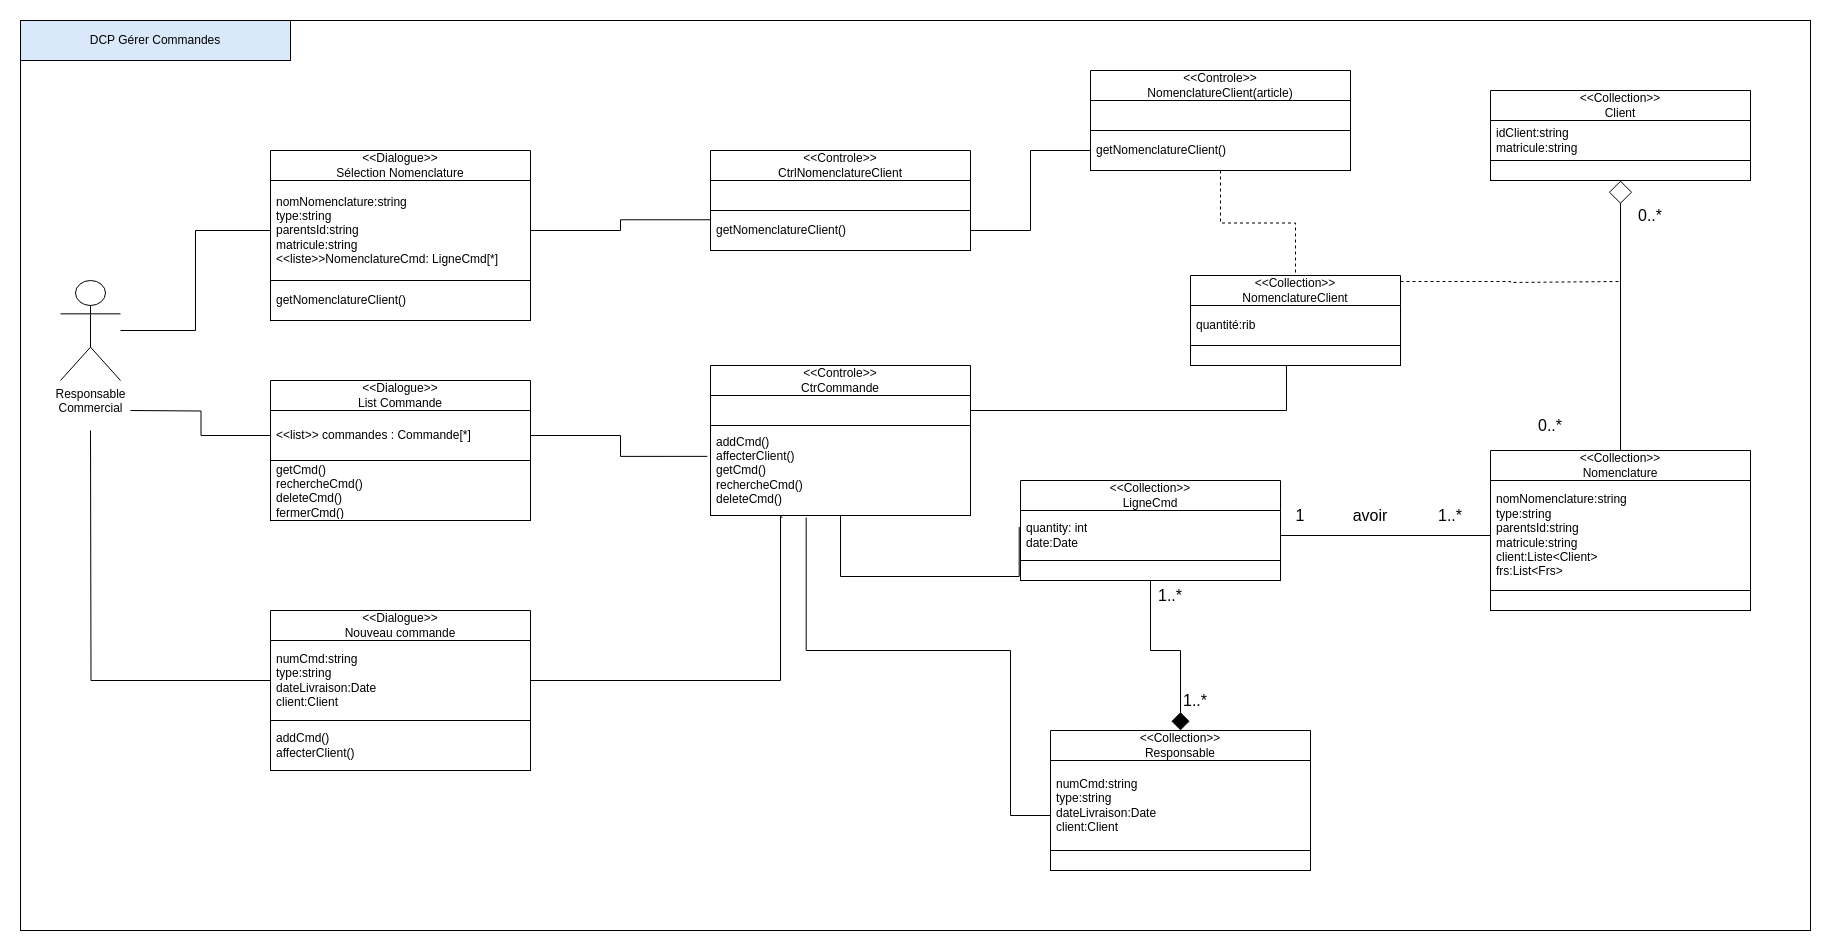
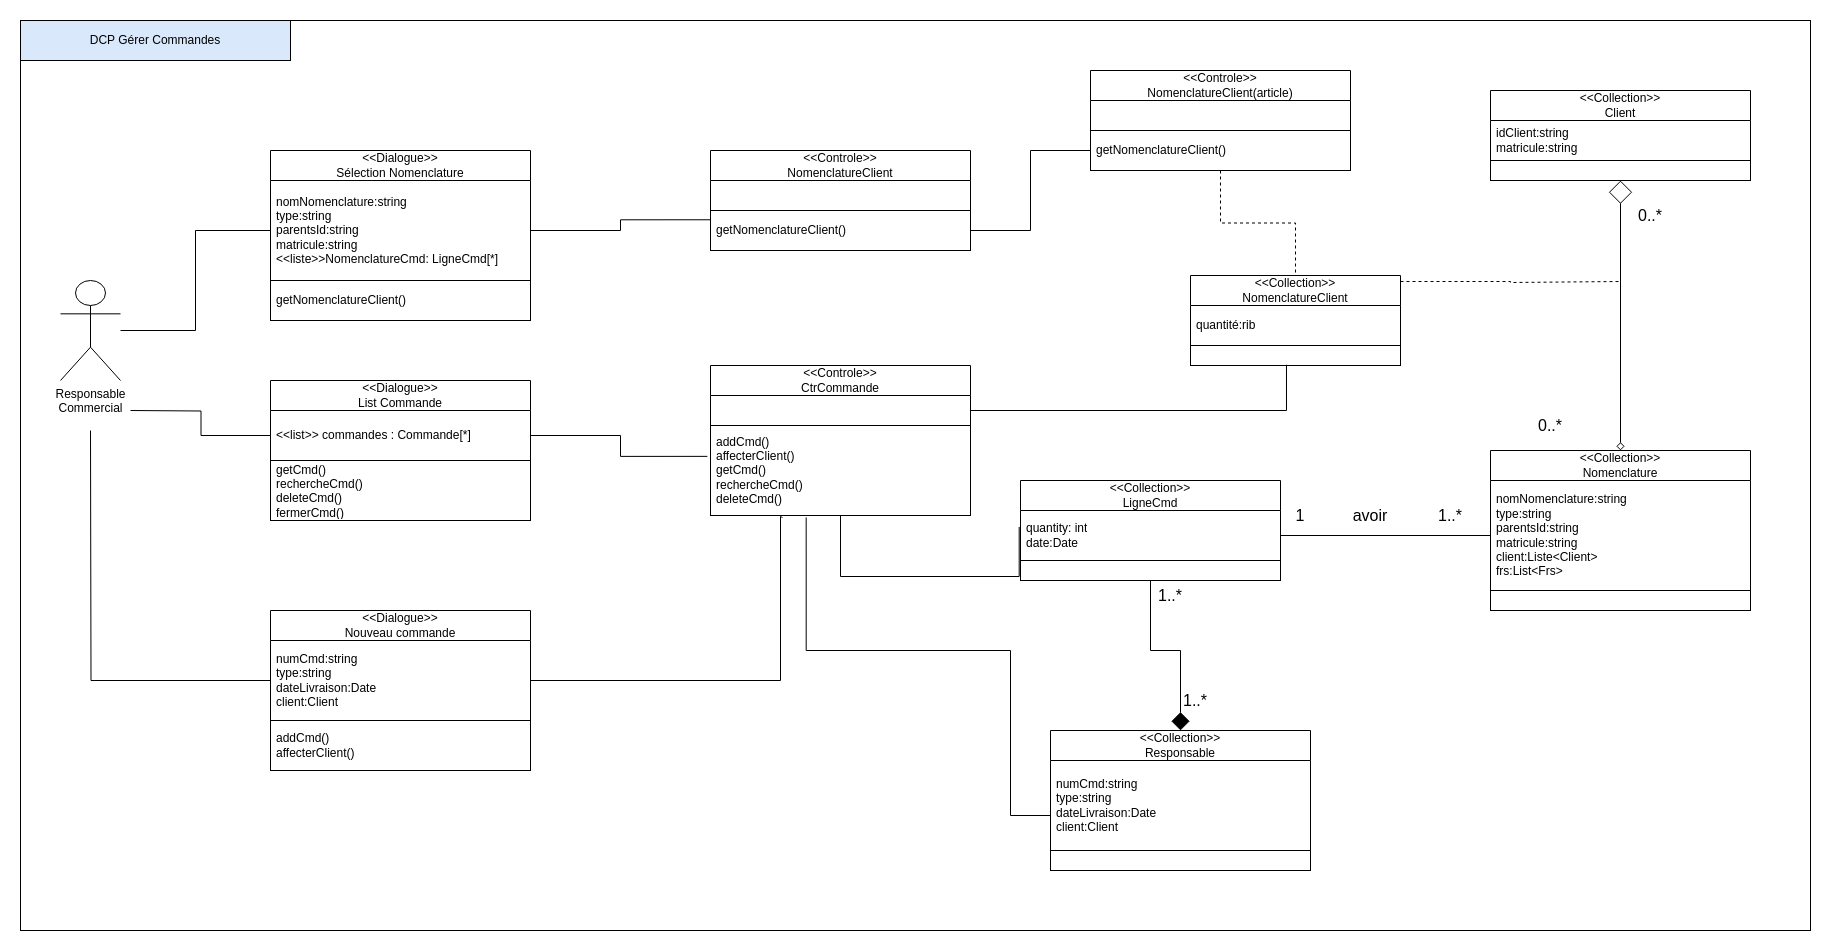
- <mxCell id="112" value="&amp;lt;&amp;lt;Controle&amp;gt;&amp;gt;&lt;br&gt;CtrlNomenclatureClient" style="swimlane;fontStyle=0;childLayout=stackLayout;horizontal=1;startSize=30;horizontalStack=0;resizeParent=1;resizeParentMax=0;resizeLast=0;collapsible=1;marginBottom=0;whiteSpace=wrap;html=1;strokeColor=default;" vertex="1" parent="1"><mxGeometry x="710" y="150" width="260" height="100" as="geometry" /></mxCell>
+ <mxCell id="112" value="&amp;lt;&amp;lt;Controle&amp;gt;&amp;gt;&lt;br&gt;NomenclatureClient" style="swimlane;fontStyle=0;childLayout=stackLayout;horizontal=1;startSize=30;horizontalStack=0;resizeParent=1;resizeParentMax=0;resizeLast=0;collapsible=1;marginBottom=0;whiteSpace=wrap;html=1;strokeColor=default;" vertex="1" parent="1"><mxGeometry x="710" y="150" width="260" height="100" as="geometry" /></mxCell>
- <mxCell id="128" style="edgeStyle=orthogonalEdgeStyle;rounded=0;orthogonalLoop=1;jettySize=auto;html=1;endArrow=none;endFill=0;startArrow=diamond;startFill=0;startSize=21;" edge="1" parent="1" source="129" target="120"><mxGeometry relative="1" as="geometry" /></mxCell>
+ <mxCell id="128" style="edgeStyle=orthogonalEdgeStyle;rounded=0;orthogonalLoop=1;jettySize=auto;html=1;endArrow=diamond;endFill=0;startArrow=diamond;startFill=0;startSize=21;" edge="1" parent="1" source="129" target="120"><mxGeometry relative="1" as="geometry" /></mxCell>
